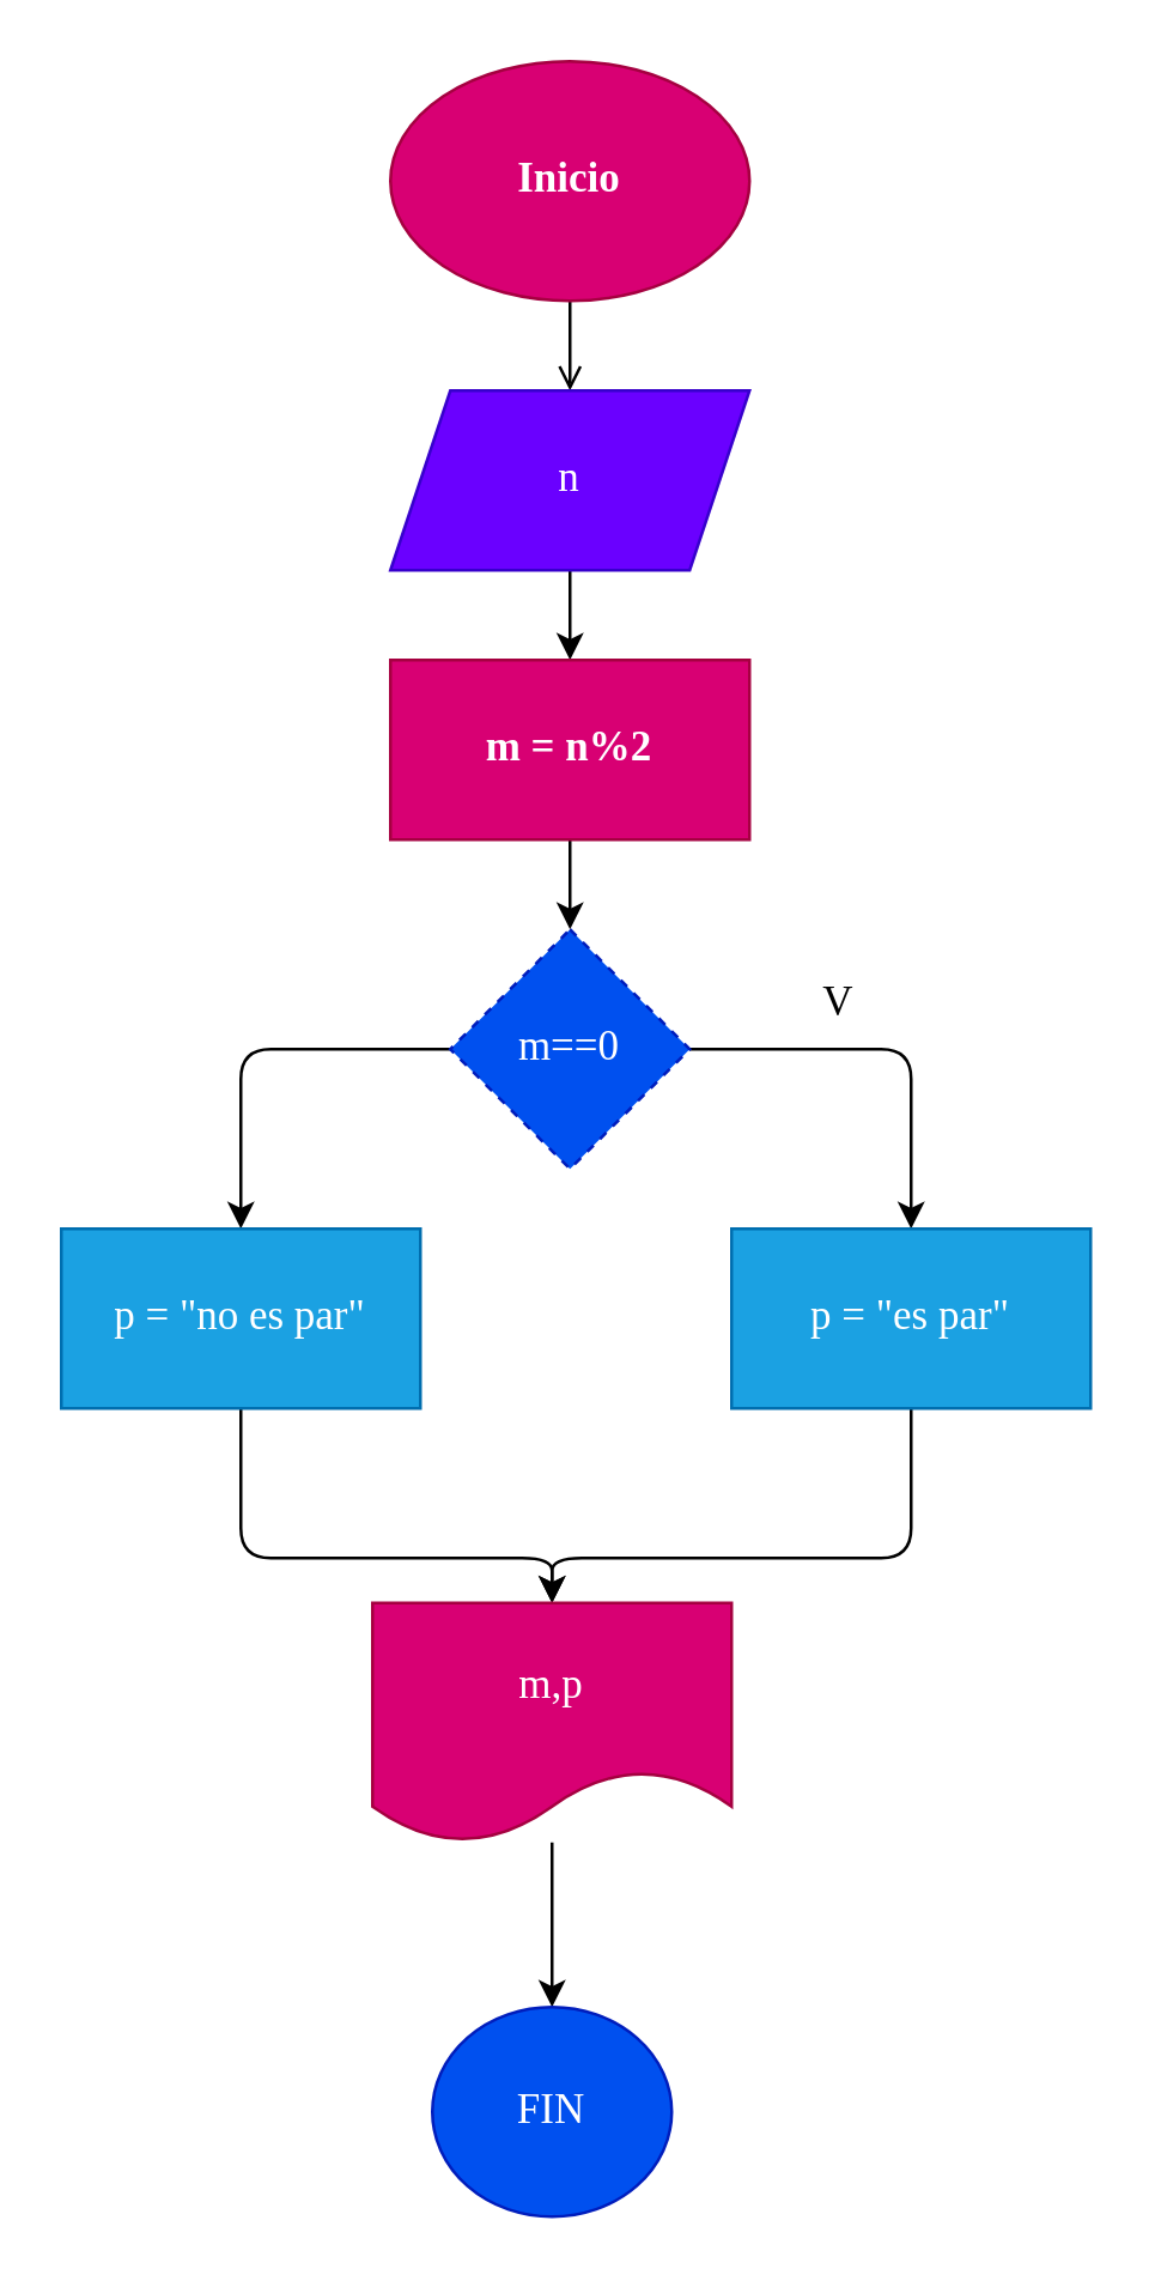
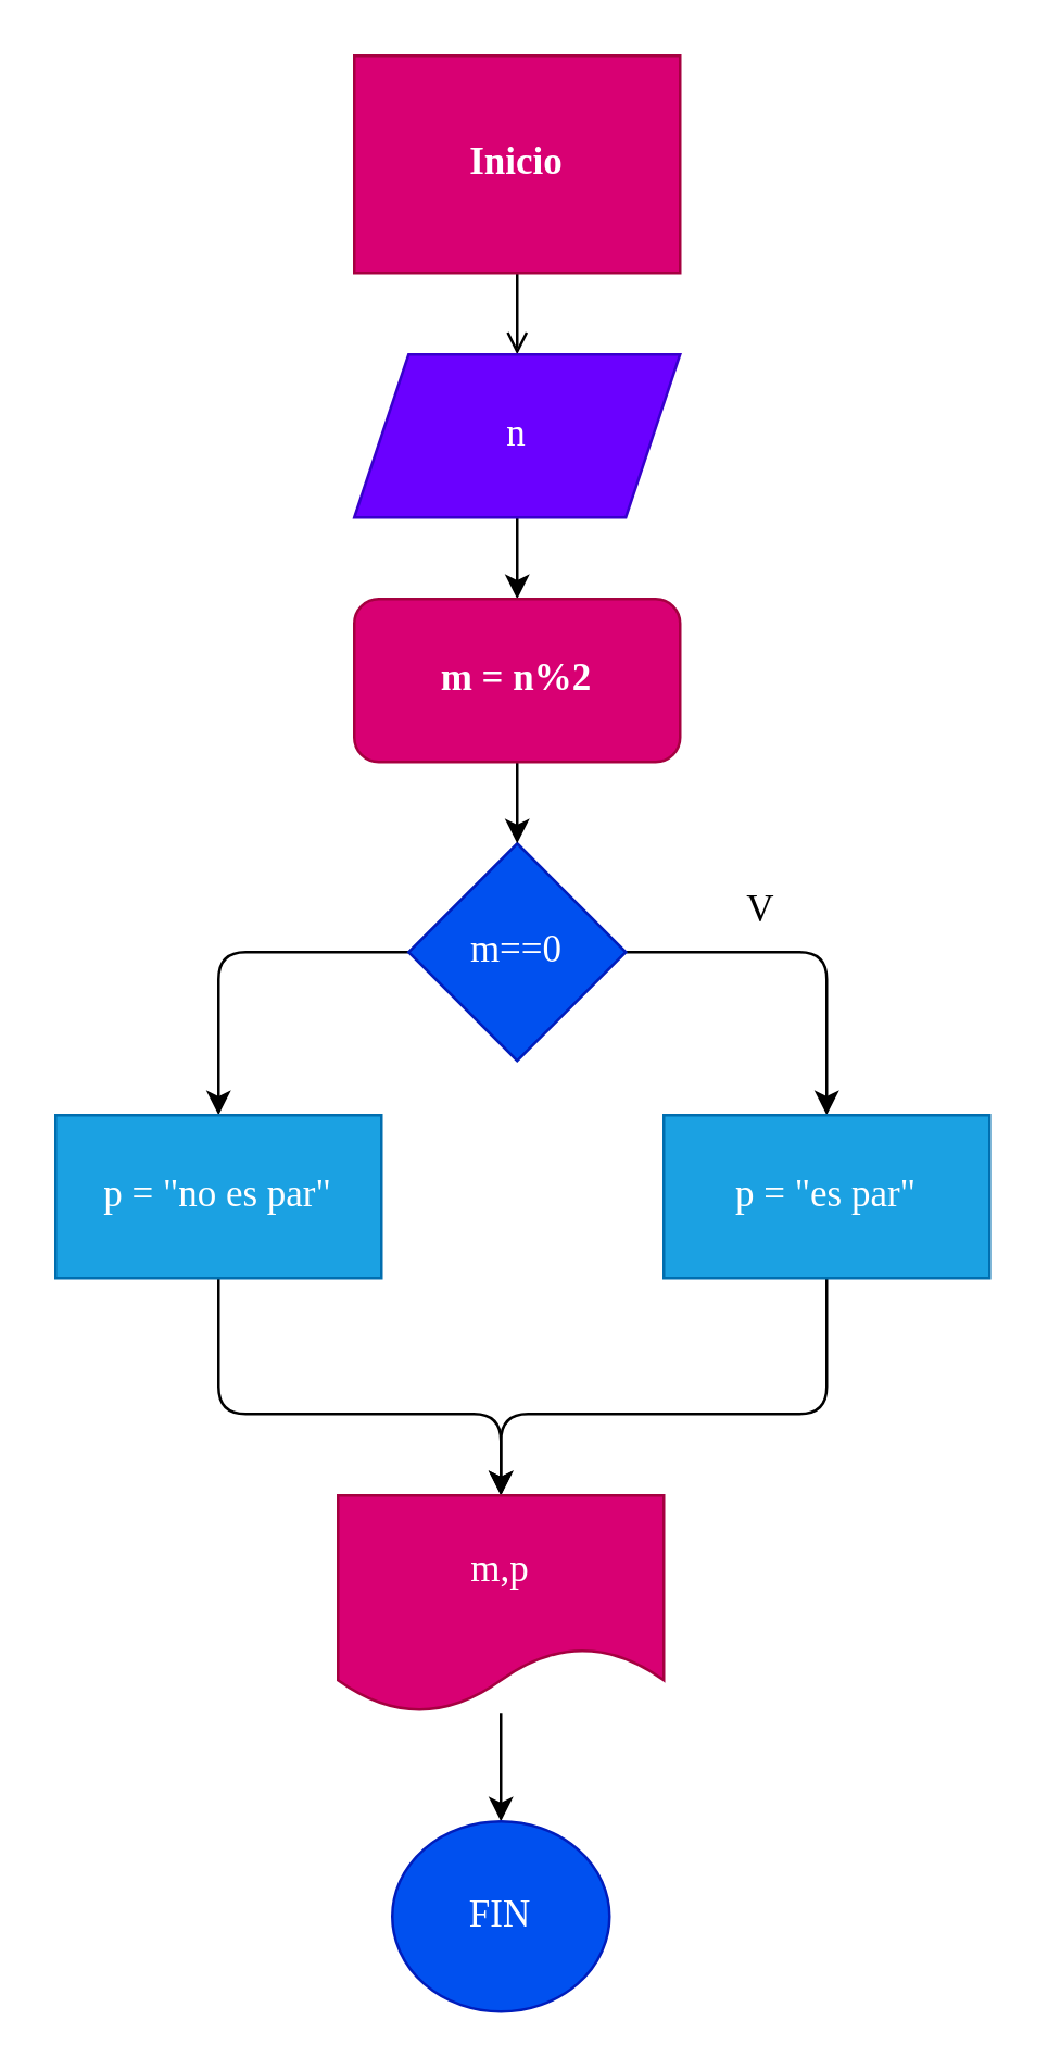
- <mxCell id="3" value="Inicio" style="ellipse;whiteSpace=wrap;html=1;fontFamily=Comic Sans MS;fontSize=14;fontStyle=1;fillColor=#d80073;fontColor=#ffffff;strokeColor=#A50040;" parent="1" vertex="1"><mxGeometry x="130" y="20" width="120" height="80" as="geometry" /></mxCell>
+ <mxCell id="3" value="Inicio" style="whiteSpace=wrap;html=1;fontFamily=Comic Sans MS;fontSize=14;fontStyle=1;fillColor=#d80073;fontColor=#ffffff;strokeColor=#A50040;rounded=0;" parent="1" vertex="1"><mxGeometry x="130" y="20" width="120" height="80" as="geometry" /></mxCell>
- <mxCell id="18" value="m = n%2" style="rounded=0;whiteSpace=wrap;html=1;fontFamily=Comic Sans MS;fontStyle=1;fontSize=14;fillColor=#d80073;fontColor=#ffffff;strokeColor=#A50040;" vertex="1" parent="1"><mxGeometry x="130" y="220" width="120" height="60" as="geometry" /></mxCell>
+ <mxCell id="18" value="m = n%2" style="whiteSpace=wrap;html=1;fontFamily=Comic Sans MS;fontStyle=1;fontSize=14;fillColor=#d80073;fontColor=#ffffff;strokeColor=#A50040;rounded=1;" vertex="1" parent="1"><mxGeometry x="130" y="220" width="120" height="60" as="geometry" /></mxCell>
- <mxCell id="8" value="m==0" style="rhombus;whiteSpace=wrap;html=1;fontFamily=Comic Sans MS;fontSize=14;fillColor=#0050ef;fontColor=#ffffff;strokeColor=#001DBC;dashed=1;" parent="1" vertex="1"><mxGeometry x="150" y="310" width="80" height="80" as="geometry" /></mxCell>
+ <mxCell id="8" value="m==0" style="rhombus;whiteSpace=wrap;html=1;fontFamily=Comic Sans MS;fontSize=14;fillColor=#0050ef;fontColor=#ffffff;strokeColor=#001DBC;" parent="1" vertex="1"><mxGeometry x="150" y="310" width="80" height="80" as="geometry" /></mxCell>
- <mxCell id="15" value="m,p" style="shape=document;whiteSpace=wrap;html=1;boundedLbl=1;fontFamily=Comic Sans MS;fontSize=14;fillColor=#d80073;fontColor=#ffffff;strokeColor=#A50040;" parent="1" vertex="1"><mxGeometry x="124" y="535" width="120" height="80" as="geometry" /></mxCell>
+ <mxCell id="15" value="m,p" style="shape=document;whiteSpace=wrap;html=1;boundedLbl=1;fontFamily=Comic Sans MS;fontSize=14;fillColor=#d80073;fontColor=#ffffff;strokeColor=#A50040;" parent="1" vertex="1"><mxGeometry x="124" y="550" width="120" height="80" as="geometry" /></mxCell>
